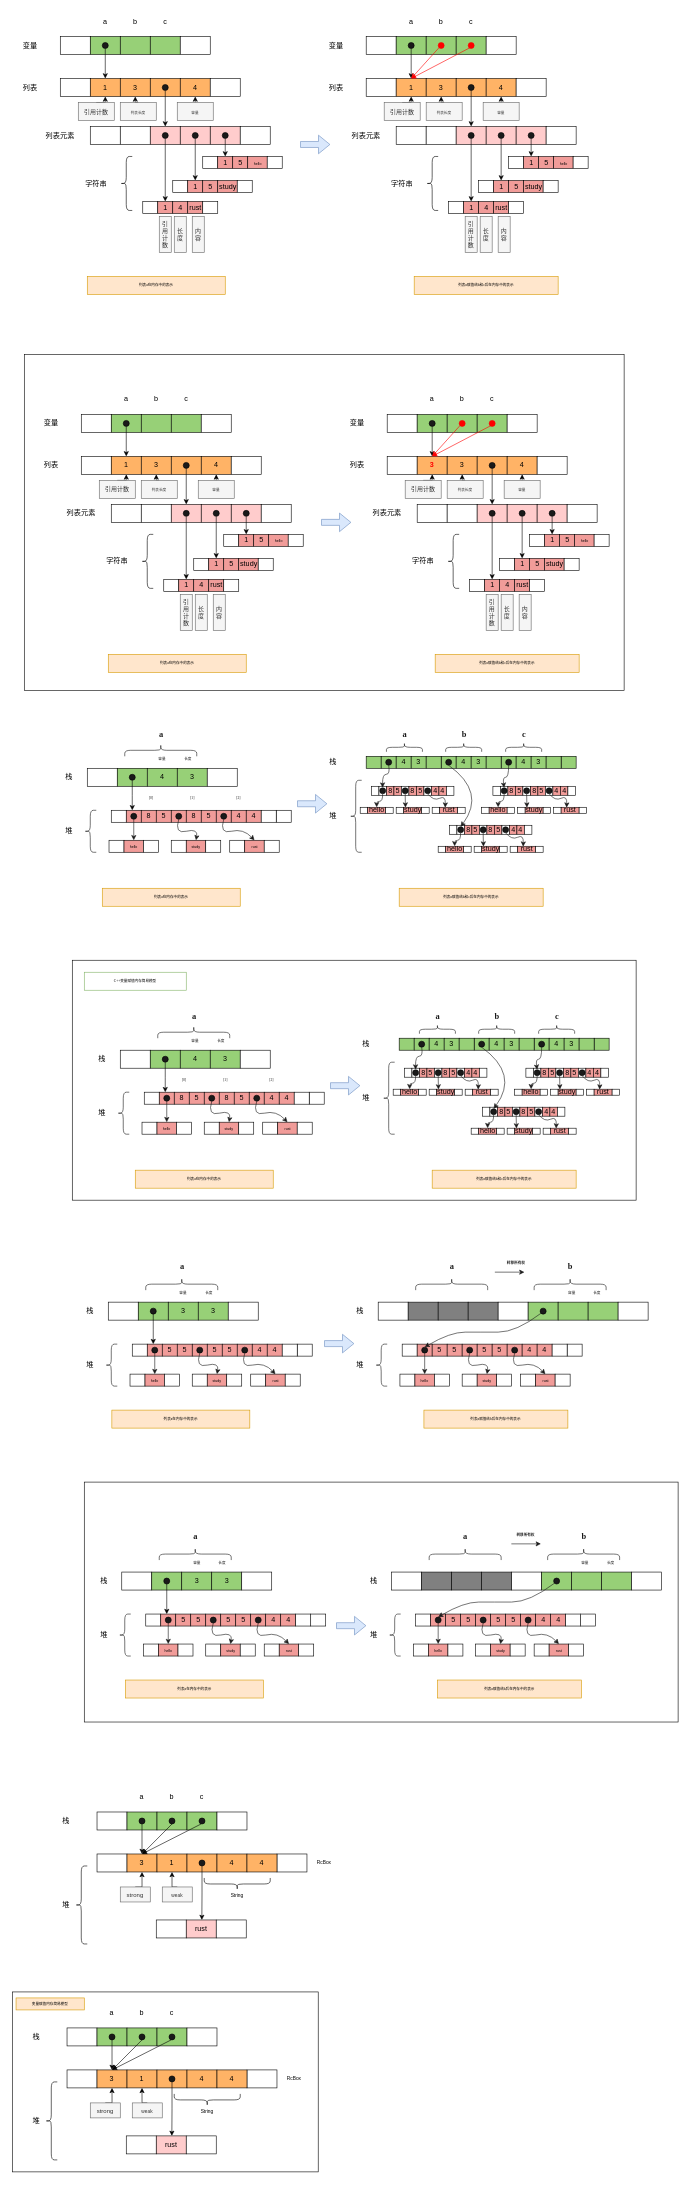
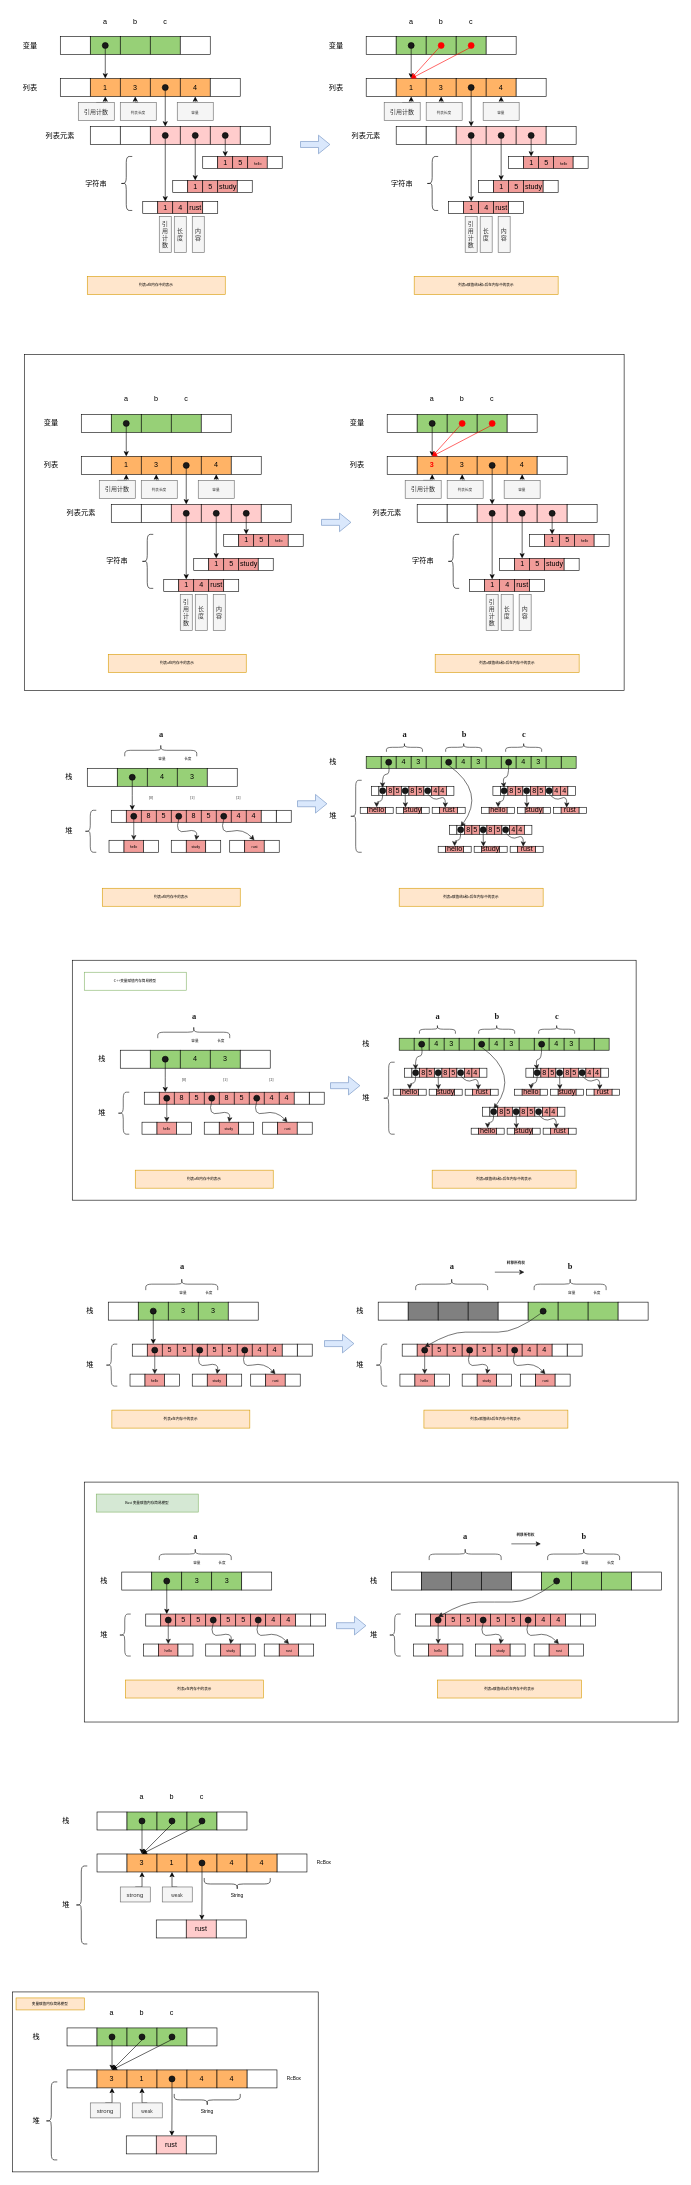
+ <mxCell id="748" value="Rust 变量赋值内存简易模型" style="rounded=0;whiteSpace=wrap;html=1;strokeColor=#82b366;fontFamily=Verdana;fontSize=6;fillColor=#d5e8d4;" parent="1" vertex="1"><mxGeometry x="160" y="2490" width="170" height="30" as="geometry" /></mxCell>
